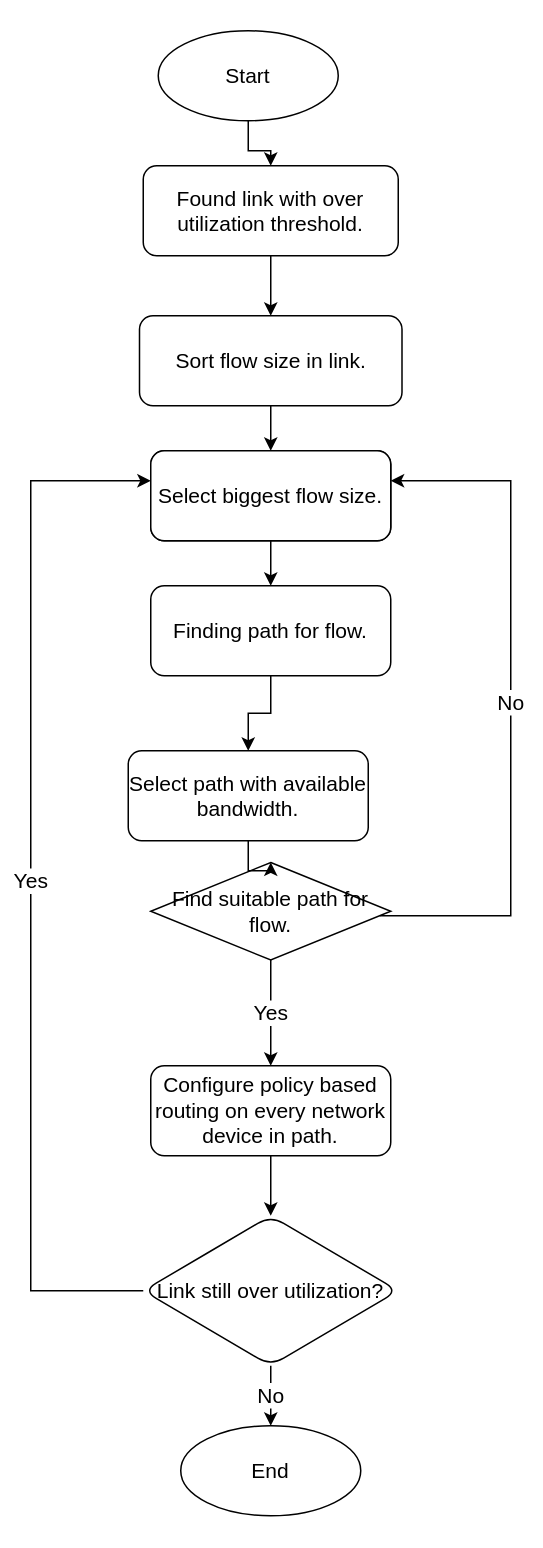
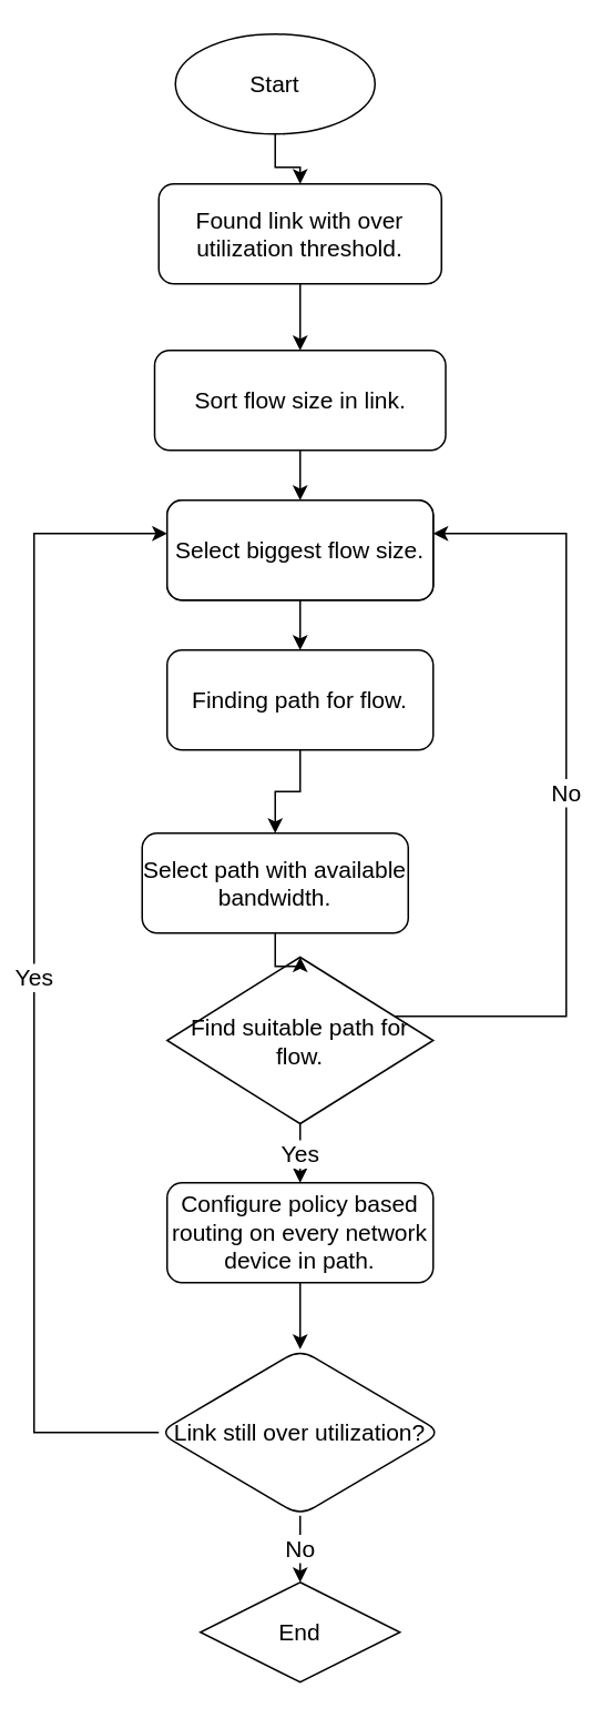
- <mxCell id="5" value="Find suitable path for flow." style="rhombus;whiteSpace=wrap;html=1;fontSize=14;" vertex="1" parent="1"><mxGeometry x="100" y="574.5" width="160" height="65" as="geometry" /></mxCell>
+ <mxCell id="5" value="Find suitable path for flow." style="rhombus;whiteSpace=wrap;html=1;fontSize=14;" vertex="1" parent="1"><mxGeometry x="100" y="574.5" width="160" height="100" as="geometry" /></mxCell>
- <mxCell id="17" value="End" style="ellipse;whiteSpace=wrap;html=1;fontSize=14;rounded=1;" vertex="1" parent="1"><mxGeometry x="120" y="950" width="120" height="60" as="geometry" /></mxCell>
+ <mxCell id="17" value="End" style="rhombus;whiteSpace=wrap;html=1;fontSize=14;" vertex="1" parent="1"><mxGeometry x="120" y="950" width="120" height="60" as="geometry" /></mxCell>
